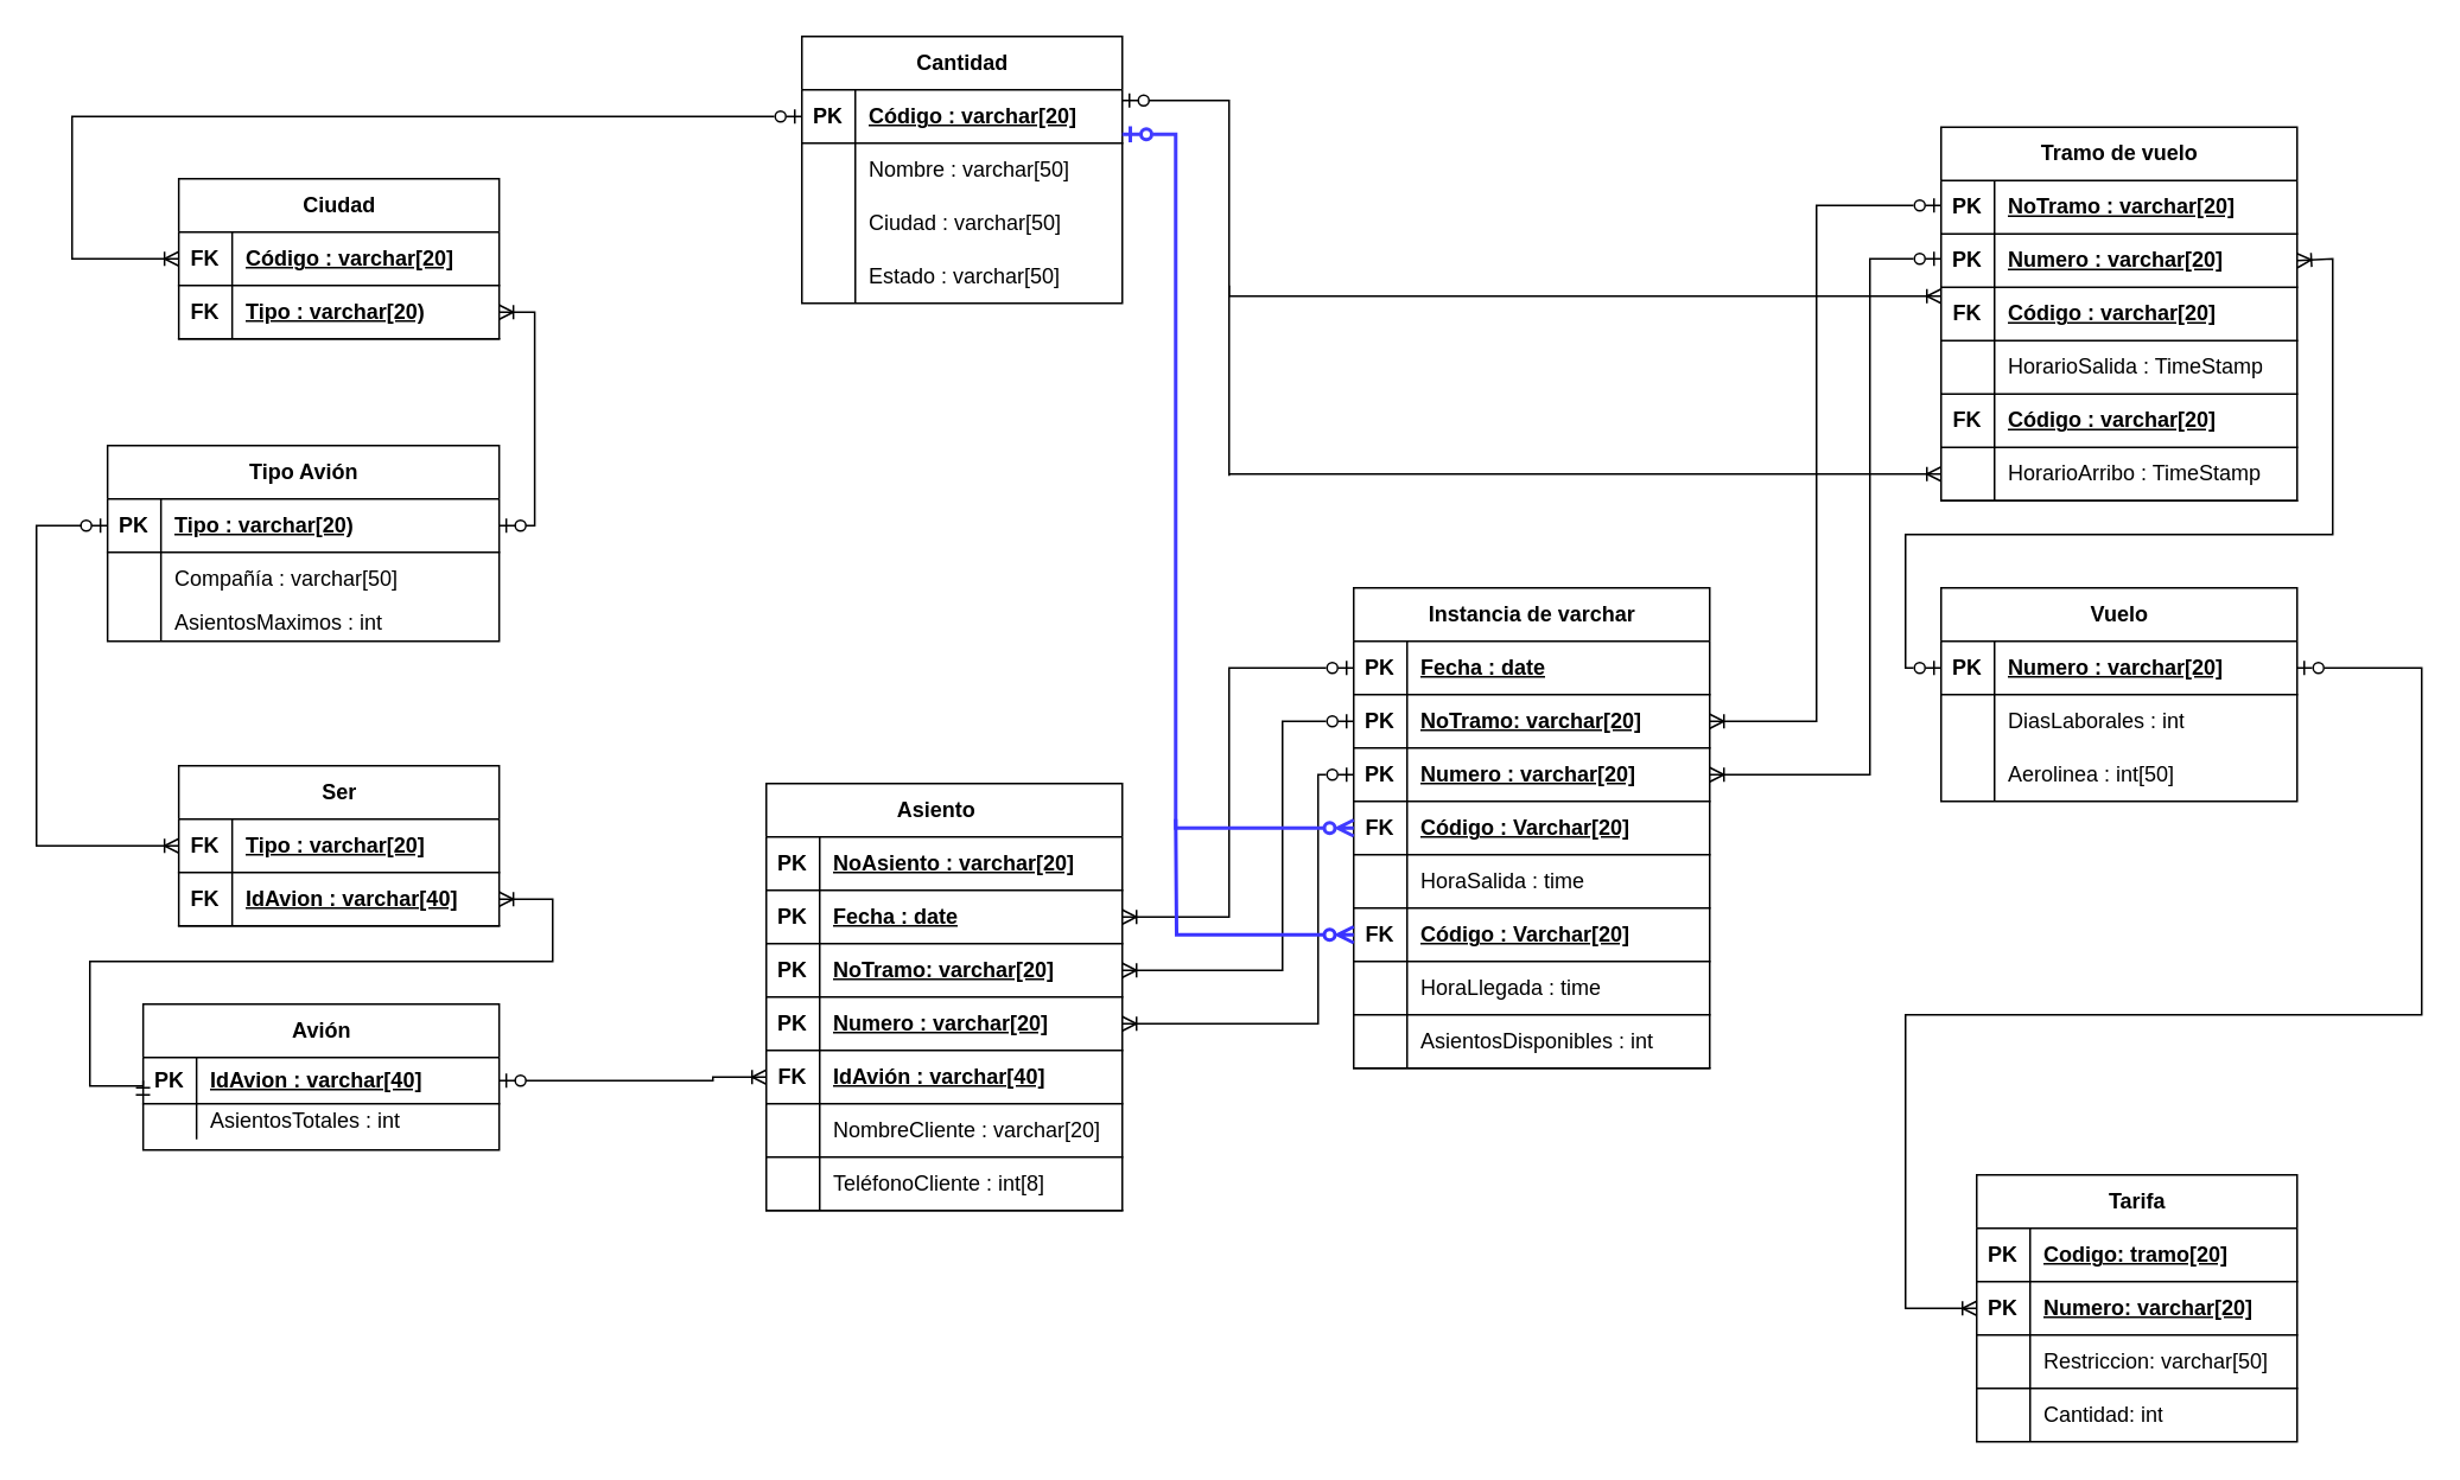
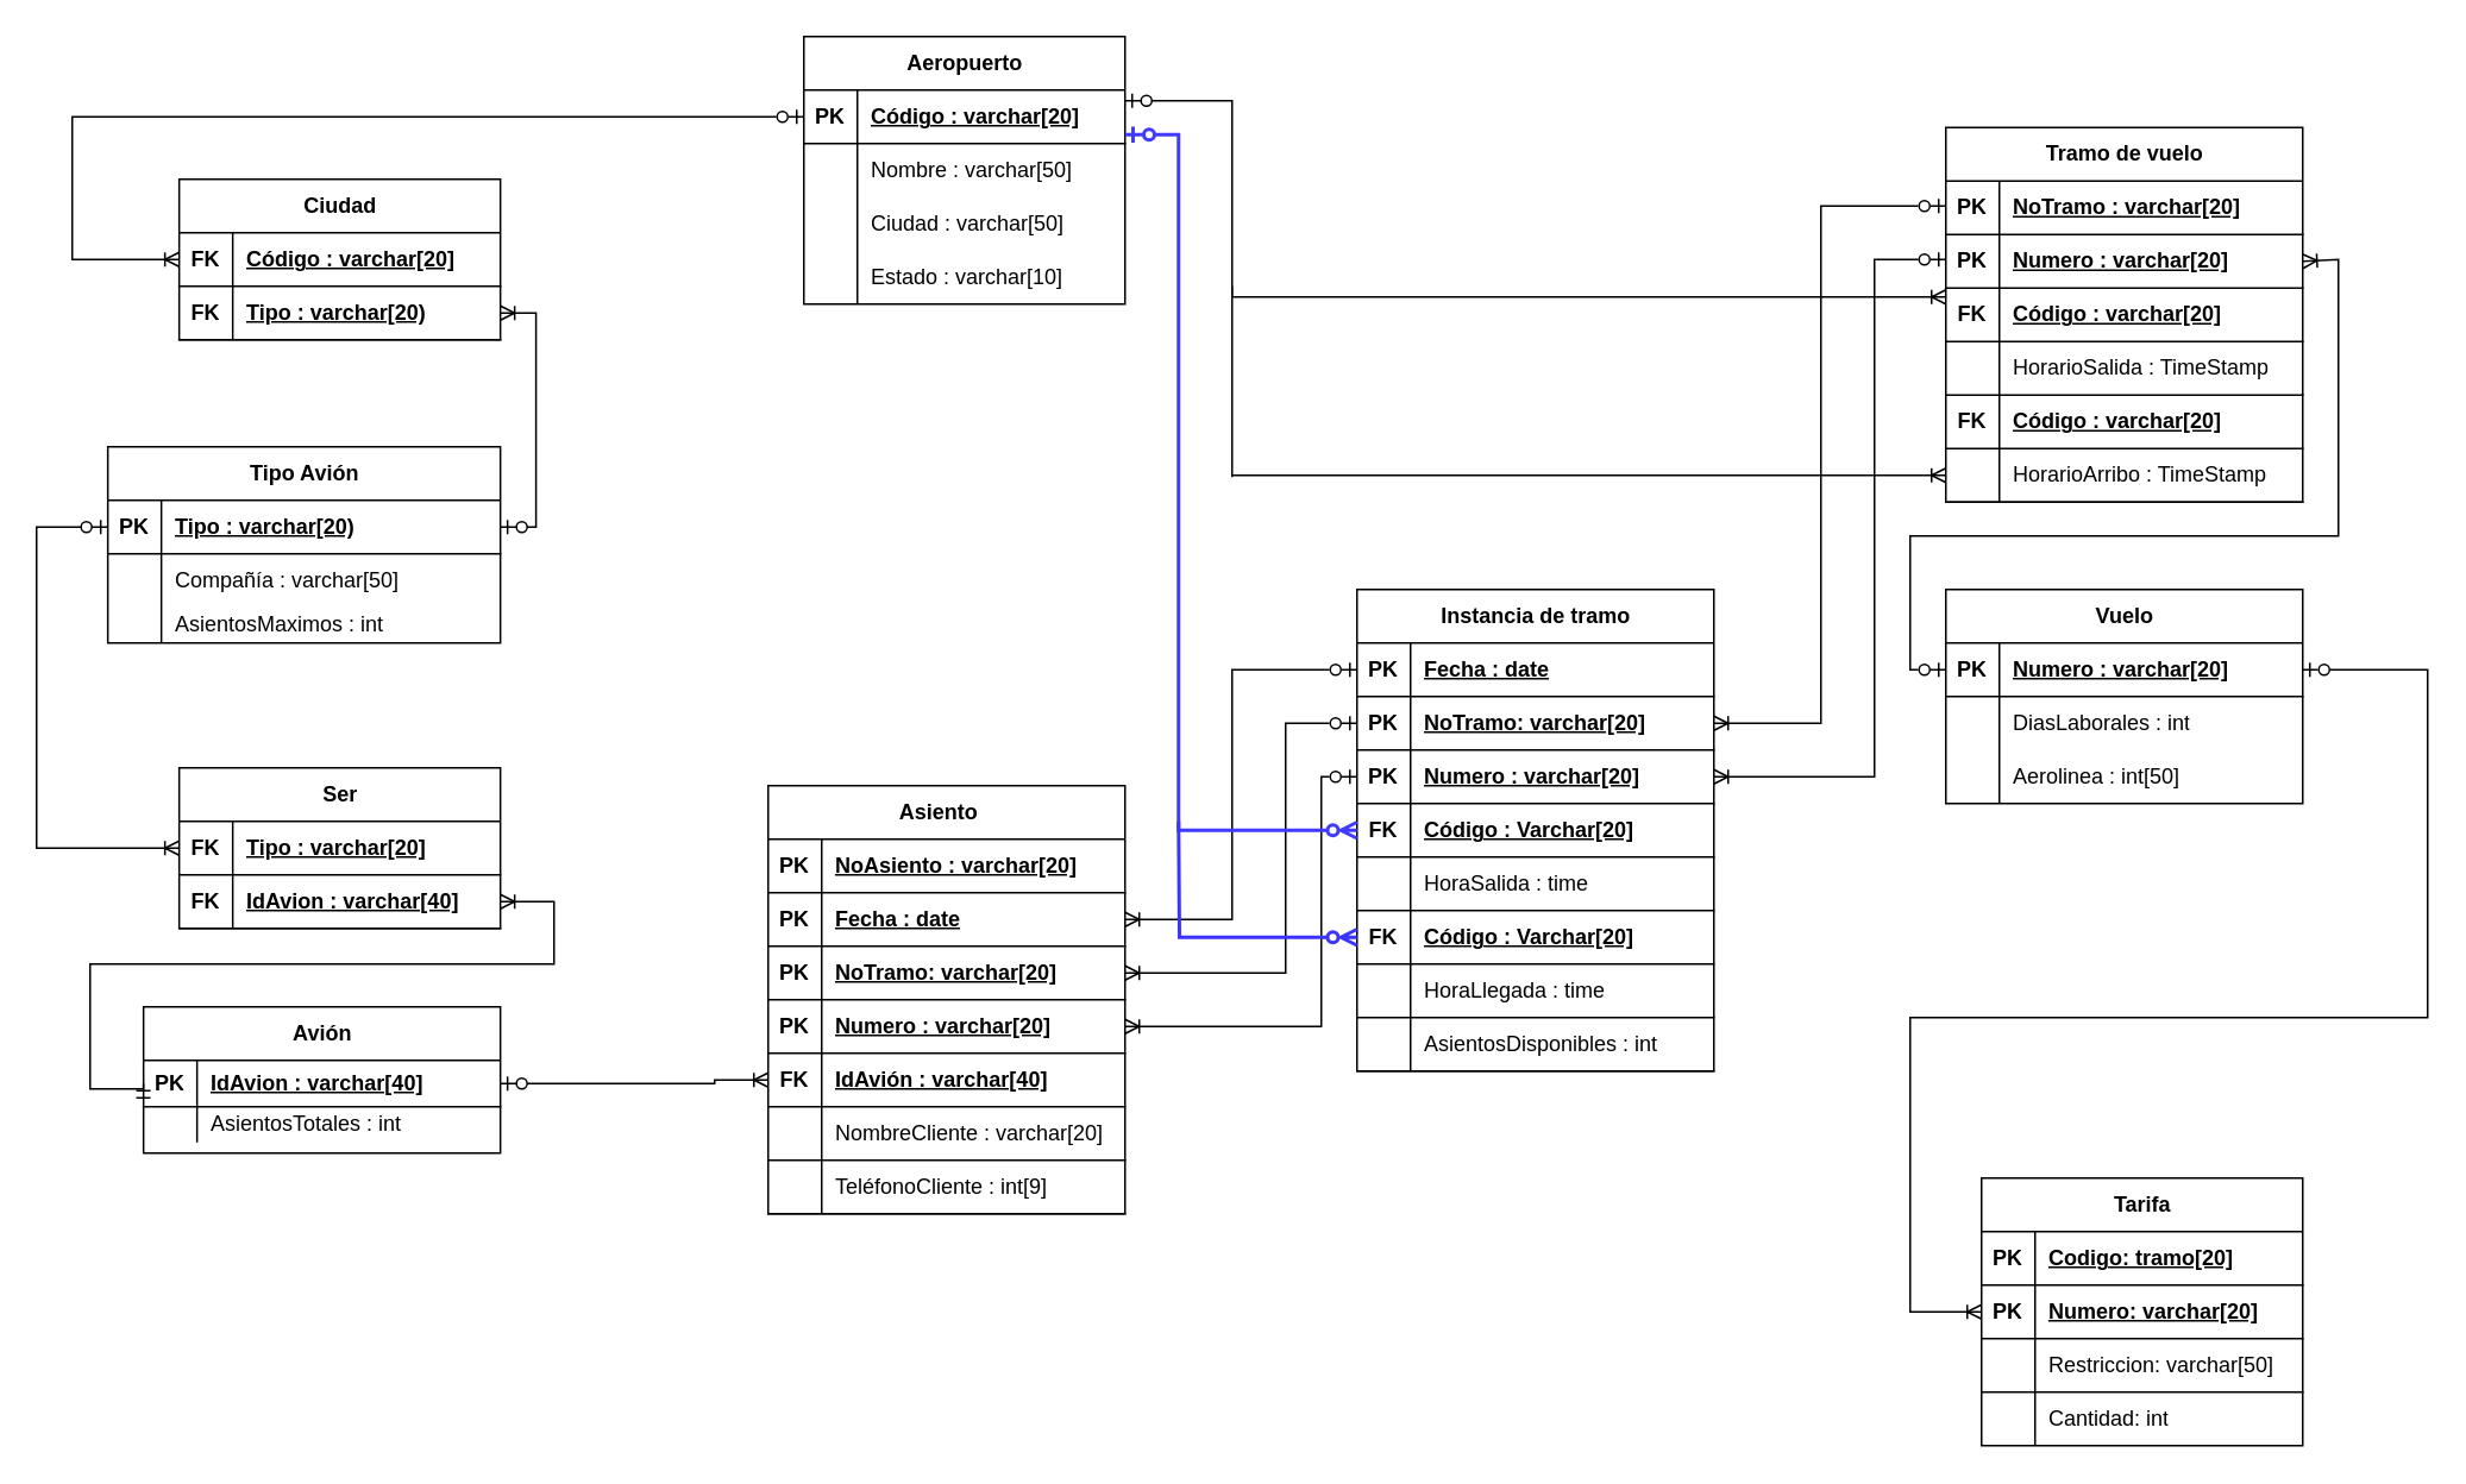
- <mxCell id="2" value="Cantidad" style="shape=table;startSize=30;container=1;collapsible=1;childLayout=tableLayout;fixedRows=1;rowLines=0;fontStyle=1;align=center;resizeLast=1;html=1;" parent="1" vertex="1"><mxGeometry x="450" y="20" width="180" height="150" as="geometry" /></mxCell>
+ <mxCell id="2" value="Aeropuerto" style="shape=table;startSize=30;container=1;collapsible=1;childLayout=tableLayout;fixedRows=1;rowLines=0;fontStyle=1;align=center;resizeLast=1;html=1;" parent="1" vertex="1"><mxGeometry x="450" y="20" width="180" height="150" as="geometry" /></mxCell>
- <mxCell id="14" value="Estado : varchar[50]" style="shape=partialRectangle;connectable=0;fillColor=none;top=0;left=0;bottom=0;right=0;align=left;spacingLeft=6;overflow=hidden;whiteSpace=wrap;html=1;" parent="12" vertex="1"><mxGeometry x="30" width="150" height="30" as="geometry"><mxRectangle width="150" height="30" as="alternateBounds" /></mxGeometry></mxCell>
+ <mxCell id="14" value="Estado : varchar[10]" style="shape=partialRectangle;connectable=0;fillColor=none;top=0;left=0;bottom=0;right=0;align=left;spacingLeft=6;overflow=hidden;whiteSpace=wrap;html=1;" parent="12" vertex="1"><mxGeometry x="30" width="150" height="30" as="geometry"><mxRectangle width="150" height="30" as="alternateBounds" /></mxGeometry></mxCell>
- <mxCell id="94" value="Instancia de varchar" style="shape=table;startSize=30;container=1;collapsible=1;childLayout=tableLayout;fixedRows=1;rowLines=0;fontStyle=1;align=center;resizeLast=1;html=1;" parent="1" vertex="1"><mxGeometry x="760" y="330" width="200" height="270" as="geometry" /></mxCell>
+ <mxCell id="94" value="Instancia de tramo" style="shape=table;startSize=30;container=1;collapsible=1;childLayout=tableLayout;fixedRows=1;rowLines=0;fontStyle=1;align=center;resizeLast=1;html=1;" parent="1" vertex="1"><mxGeometry x="760" y="330" width="200" height="270" as="geometry" /></mxCell>
- <mxCell id="142" value="TeléfonoCliente : int[8]" style="shape=partialRectangle;connectable=0;fillColor=none;top=0;left=0;bottom=0;right=0;align=left;spacingLeft=6;fontStyle=0;overflow=hidden;whiteSpace=wrap;html=1;" parent="140" vertex="1"><mxGeometry x="30" width="170" height="30" as="geometry"><mxRectangle width="170" height="30" as="alternateBounds" /></mxGeometry></mxCell>
+ <mxCell id="142" value="TeléfonoCliente : int[9]" style="shape=partialRectangle;connectable=0;fillColor=none;top=0;left=0;bottom=0;right=0;align=left;spacingLeft=6;fontStyle=0;overflow=hidden;whiteSpace=wrap;html=1;" parent="140" vertex="1"><mxGeometry x="30" width="170" height="30" as="geometry"><mxRectangle width="170" height="30" as="alternateBounds" /></mxGeometry></mxCell>
